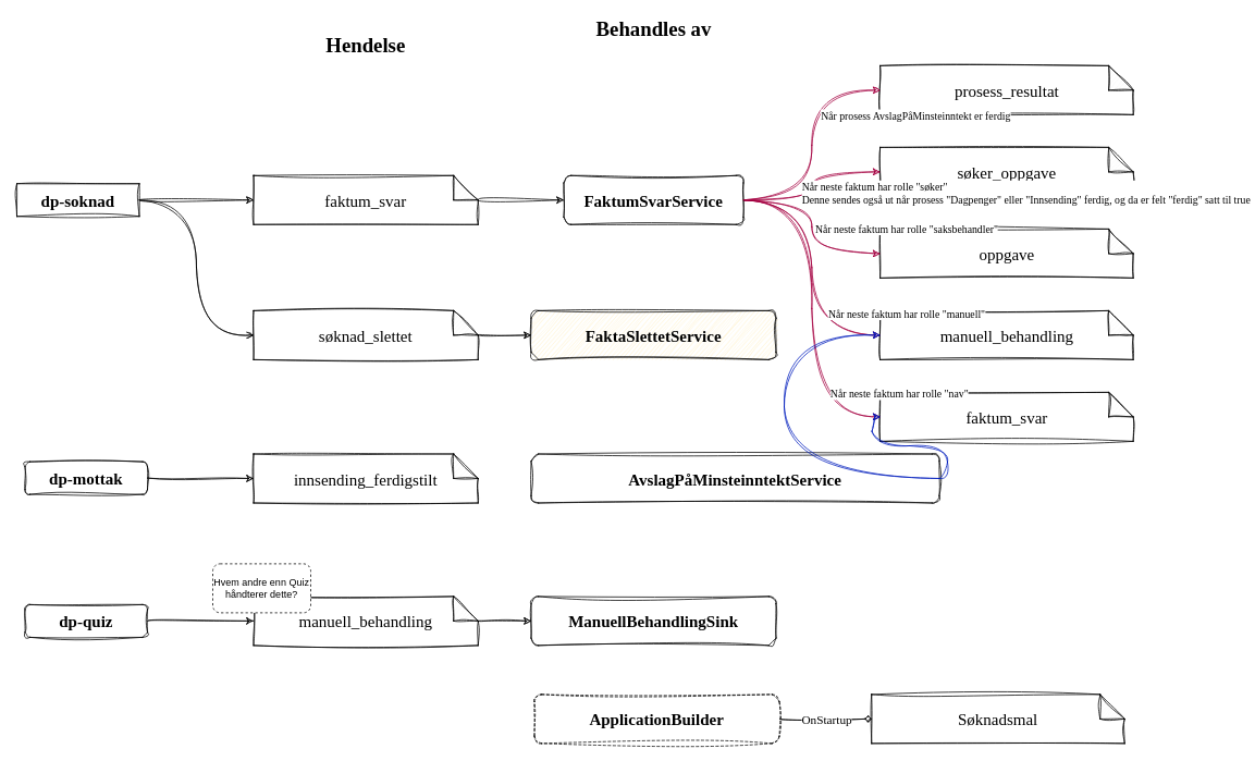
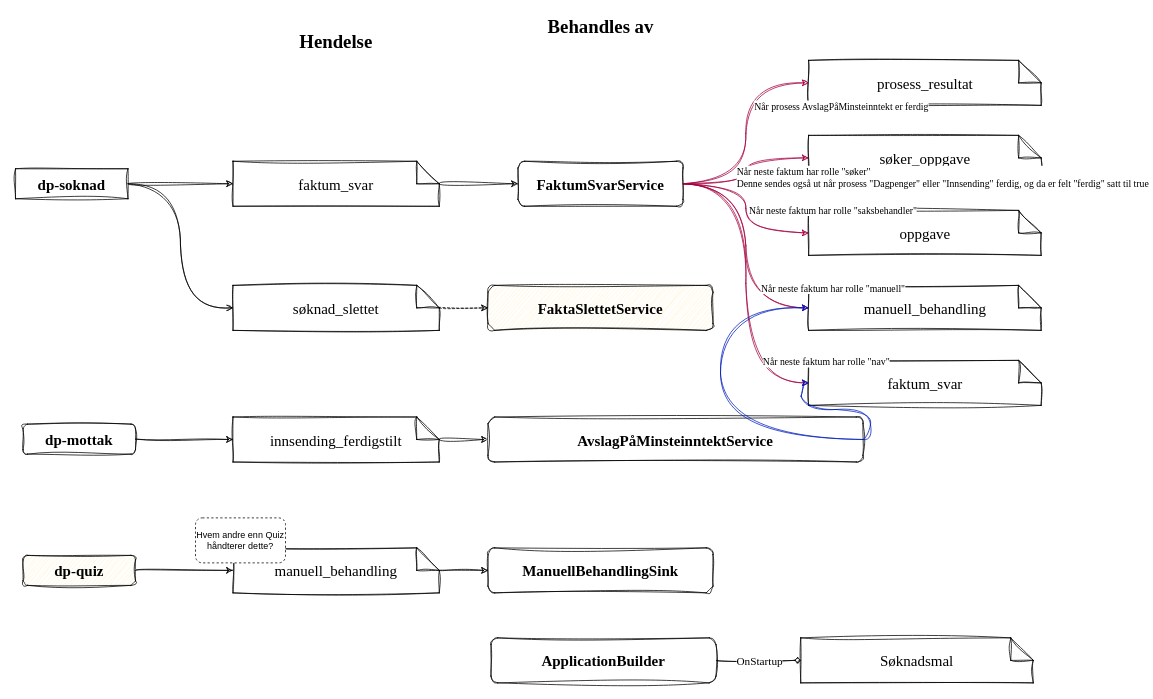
- <mxCell id="6" style="edgeStyle=orthogonalEdgeStyle;curved=1;html=1;entryX=0;entryY=0.5;entryDx=0;entryDy=0;fontSize=18;fontColor=#FFFFFF;sketch=1;curveFitting=1;jiggle=2;" parent="1" source="7" target="30" edge="1"><mxGeometry relative="1" as="geometry"><mxPoint x="750" y="710" as="targetPoint" /></mxGeometry></mxCell>
+ <mxCell id="6" style="edgeStyle=orthogonalEdgeStyle;curved=1;html=1;entryX=0;entryY=0.5;entryDx=0;entryDy=0;fontSize=18;fontColor=#FFFFFF;sketch=1;curveFitting=1;jiggle=2;dashed=1;" parent="1" source="7" target="30" edge="1"><mxGeometry relative="1" as="geometry"><mxPoint x="750" y="710" as="targetPoint" /></mxGeometry></mxCell>
+ <mxCell id="4" style="edgeStyle=orthogonalEdgeStyle;curved=1;html=1;entryX=0;entryY=0.5;entryDx=0;entryDy=0;fontSize=18;fontColor=#FFFFFF;sketch=1;curveFitting=1;jiggle=2;" parent="1" source="5" target="27" edge="1"><mxGeometry relative="1" as="geometry" /></mxCell>
- <mxCell id="42" value="dp-quiz" style="rounded=1;whiteSpace=wrap;html=1;labelBorderColor=none;fontColor=default;labelBackgroundColor=none;fontSize=20;fontStyle=1;sketch=1;curveFitting=1;jiggle=2;fontFamily=Architects Daughter;fontSource=https%3A%2F%2Ffonts.googleapis.com%2Fcss%3Ffamily%3DArchitects%2BDaughter;" parent="1" vertex="1"><mxGeometry x="30" y="740" width="150" height="40" as="geometry" /></mxCell>
+ <mxCell id="42" value="dp-quiz" style="rounded=1;whiteSpace=wrap;html=1;labelBorderColor=none;fontColor=default;labelBackgroundColor=none;fontSize=20;fontStyle=1;sketch=1;curveFitting=1;jiggle=2;fontFamily=Architects Daughter;fontSource=https%3A%2F%2Ffonts.googleapis.com%2Fcss%3Ffamily%3DArchitects%2BDaughter;fillColor=#fff2cc;" parent="1" vertex="1"><mxGeometry x="30" y="740" width="150" height="40" as="geometry" /></mxCell>
- <mxCell id="33" value="ApplicationBuilder" style="rounded=1;whiteSpace=wrap;html=1;labelBorderColor=none;fontColor=default;labelBackgroundColor=none;fontSize=20;fontStyle=1;sketch=1;curveFitting=1;jiggle=2;fontFamily=Architects Daughter;fontSource=https%3A%2F%2Ffonts.googleapis.com%2Fcss%3Ffamily%3DArchitects%2BDaughter;dashed=1;" parent="1" vertex="1"><mxGeometry x="654" y="850" width="300" height="60" as="geometry" /></mxCell>
+ <mxCell id="33" value="ApplicationBuilder" style="rounded=1;whiteSpace=wrap;html=1;labelBorderColor=none;fontColor=default;labelBackgroundColor=none;fontSize=20;fontStyle=1;sketch=1;curveFitting=1;jiggle=2;fontFamily=Architects Daughter;fontSource=https%3A%2F%2Ffonts.googleapis.com%2Fcss%3Ffamily%3DArchitects%2BDaughter;" parent="1" vertex="1"><mxGeometry x="654" y="850" width="300" height="60" as="geometry" /></mxCell>
